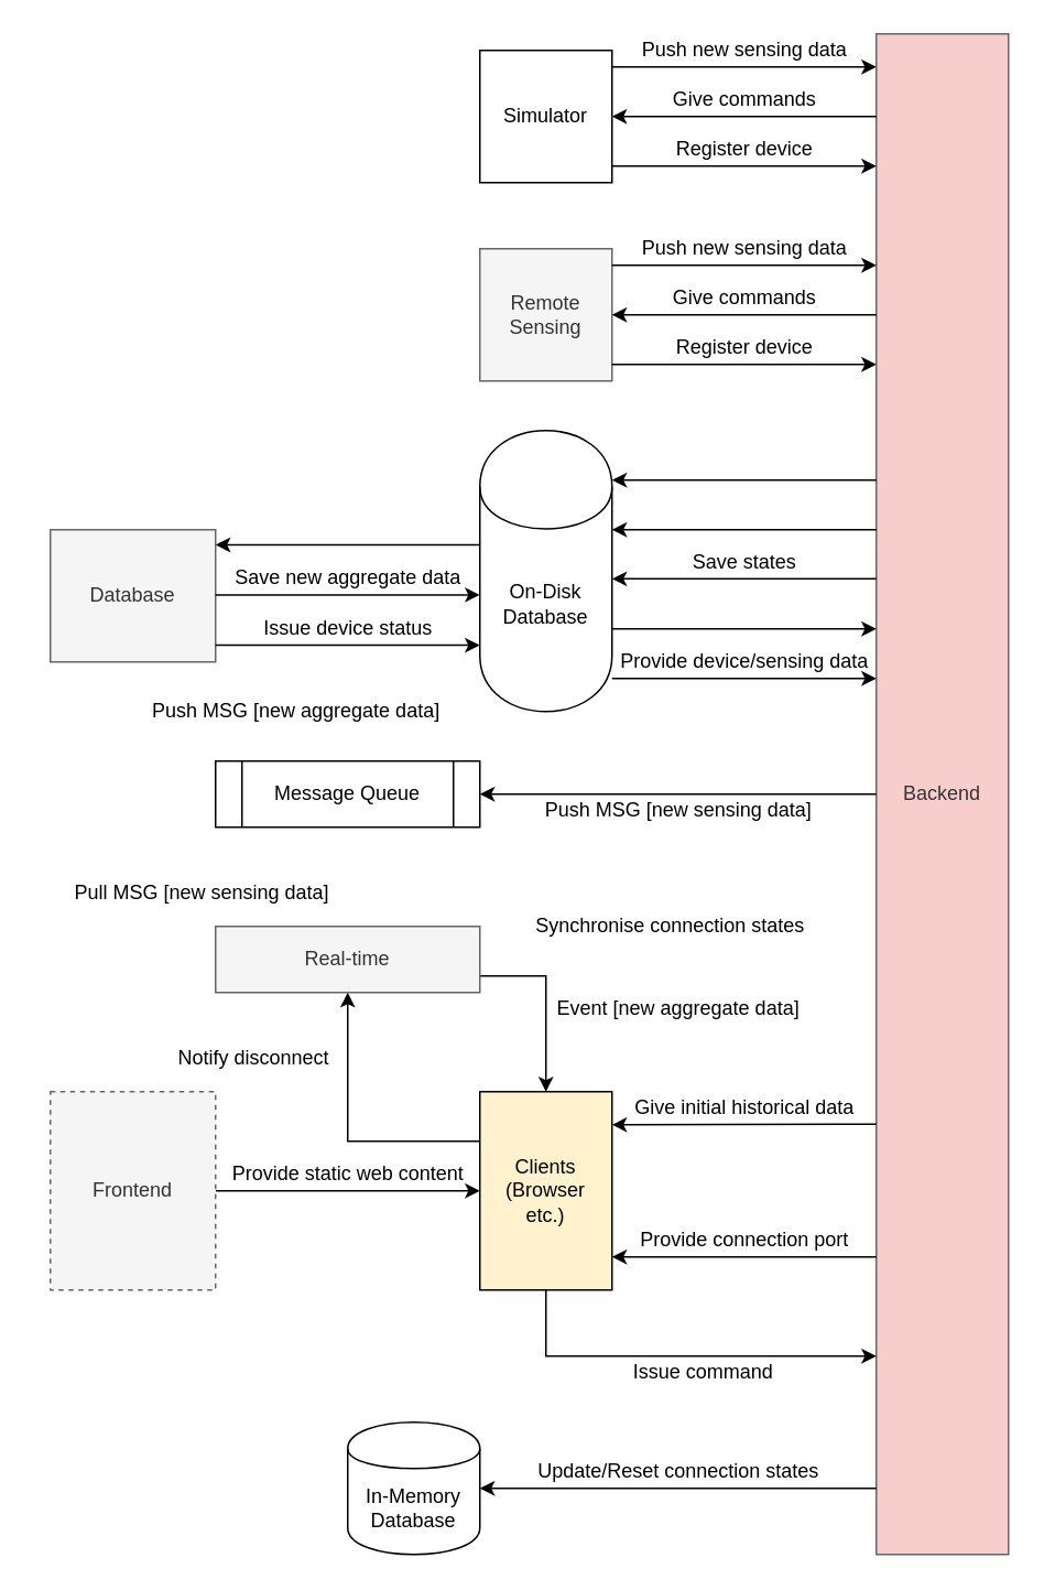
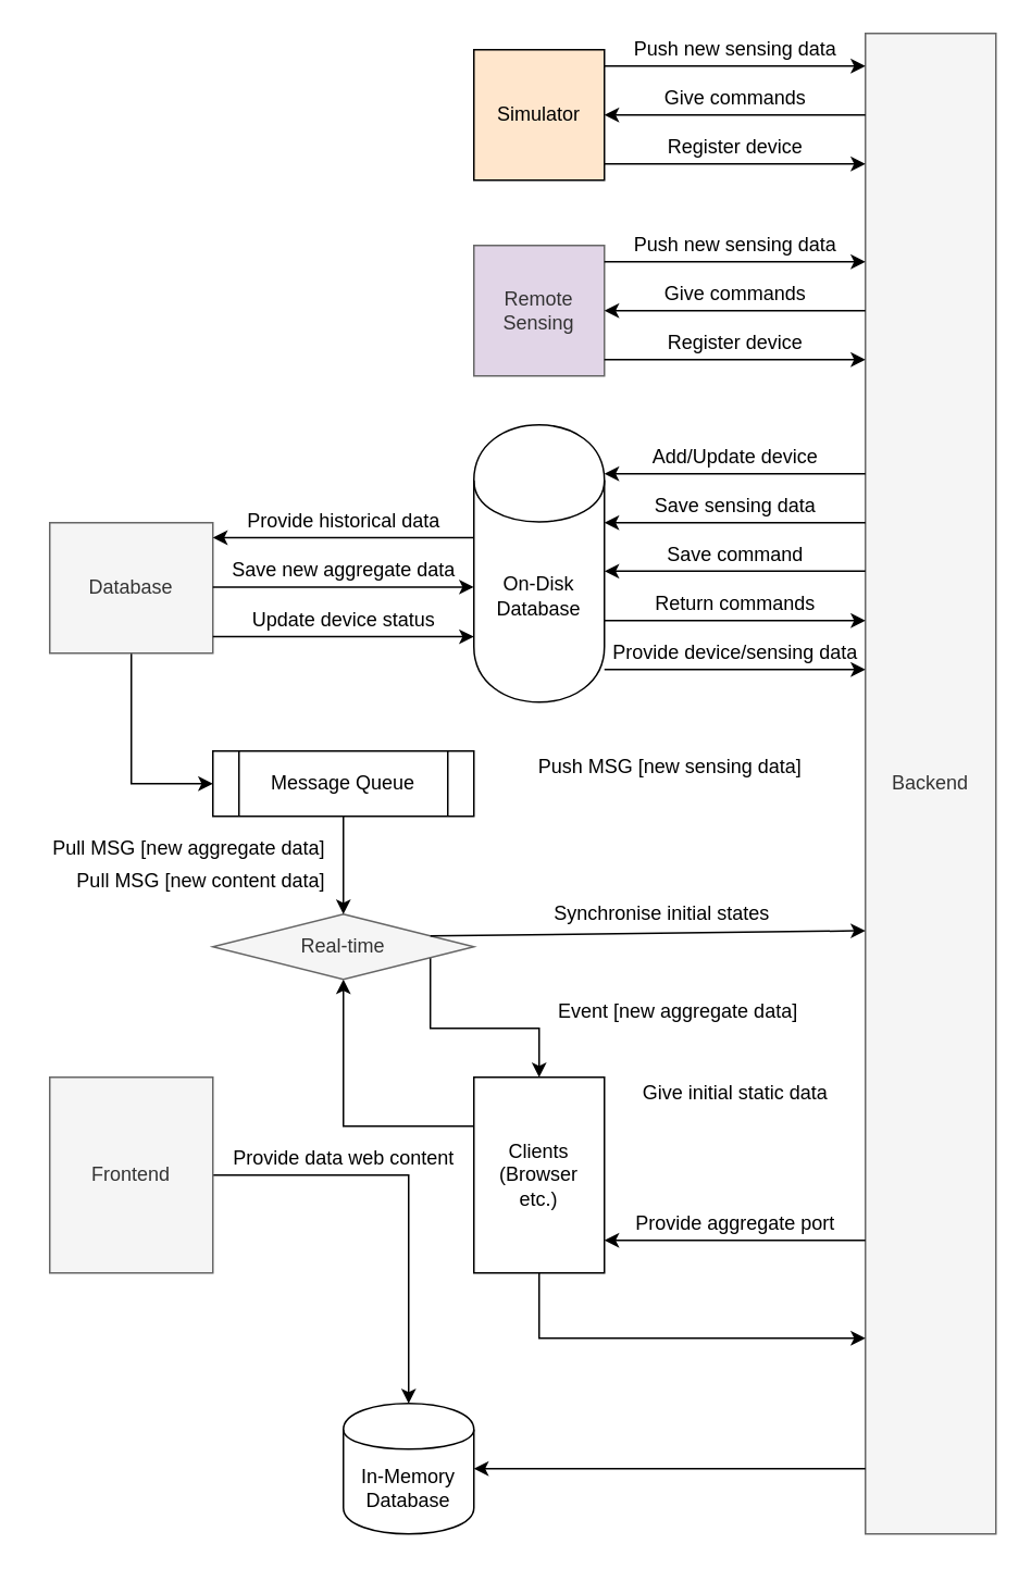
- <mxCell id="54" value="Simulator" style="rounded=0;whiteSpace=wrap;html=1;fontSize=12;" parent="1" vertex="1"><mxGeometry x="290" y="30" width="80" height="80" as="geometry" /></mxCell>
+ <mxCell id="54" value="Simulator" style="rounded=0;whiteSpace=wrap;html=1;fontSize=12;fillColor=#ffe6cc;" parent="1" vertex="1"><mxGeometry x="290" y="30" width="80" height="80" as="geometry" /></mxCell>
- <mxCell id="15" value="Remote&lt;br style=&quot;font-size: 12px;&quot;&gt;Sensing" style="rounded=0;whiteSpace=wrap;html=1;fillColor=#f5f5f5;strokeColor=#666666;fontColor=#333333;fontSize=12;" parent="1" vertex="1"><mxGeometry x="290" y="150" width="80" height="80" as="geometry" /></mxCell>
+ <mxCell id="15" value="Remote&lt;br style=&quot;font-size: 12px;&quot;&gt;Sensing" style="rounded=0;whiteSpace=wrap;html=1;fillColor=#e1d5e7;strokeColor=#666666;fontColor=#333333;fontSize=12;" parent="1" vertex="1"><mxGeometry x="290" y="150" width="80" height="80" as="geometry" /></mxCell>
+ <mxCell id="62" value="Add/Update device" style="text;html=1;align=center;verticalAlign=middle;resizable=0;points=[];autosize=1;fontSize=12;" vertex="1" parent="1"><mxGeometry x="390" y="270" width="120" height="20" as="geometry" /></mxCell>
+ <mxCell id="23" value="Save sensing data" style="text;html=1;align=center;verticalAlign=middle;resizable=0;points=[];autosize=1;fontSize=12;" parent="1" vertex="1"><mxGeometry x="395" y="300" width="110" height="20" as="geometry" /></mxCell>
+ <mxCell id="31" value="Provide historical data" style="text;html=1;align=center;verticalAlign=middle;resizable=0;points=[];autosize=1;fontSize=12;" parent="1" vertex="1"><mxGeometry x="145" y="309.14" width="130" height="20" as="geometry" /></mxCell>
- <mxCell id="25" value="Save states" style="text;html=1;align=center;verticalAlign=middle;resizable=0;points=[];autosize=1;fontSize=12;" parent="1" vertex="1"><mxGeometry x="400" y="329.71" width="100" height="20" as="geometry" /></mxCell>
+ <mxCell id="25" value="Save command" style="text;html=1;align=center;verticalAlign=middle;resizable=0;points=[];autosize=1;fontSize=12;" parent="1" vertex="1"><mxGeometry x="400" y="329.71" width="100" height="20" as="geometry" /></mxCell>
+ <mxCell id="27" value="Return commands" style="text;html=1;align=center;verticalAlign=middle;resizable=0;points=[];autosize=1;fontSize=12;" parent="1" vertex="1"><mxGeometry x="395" y="360" width="110" height="20" as="geometry" /></mxCell>
- <mxCell id="35" value="Issue device status" style="text;html=1;align=center;verticalAlign=middle;resizable=0;points=[];autosize=1;fontSize=12;" parent="1" vertex="1"><mxGeometry x="145" y="369.9" width="130" height="20" as="geometry" /></mxCell>
+ <mxCell id="35" value="Update device status" style="text;html=1;align=center;verticalAlign=middle;resizable=0;points=[];autosize=1;fontSize=12;" parent="1" vertex="1"><mxGeometry x="145" y="369.9" width="130" height="20" as="geometry" /></mxCell>
- <mxCell id="36" value="Push MSG [new aggregate data]" style="text;html=1;align=left;verticalAlign=middle;resizable=0;points=[];autosize=1;fontSize=12;" parent="1" vertex="1"><mxGeometry x="90" y="420" width="190" height="20" as="geometry" /></mxCell>
+ <mxCell id="13" style="edgeStyle=orthogonalEdgeStyle;rounded=0;orthogonalLoop=1;jettySize=auto;html=1;exitX=0.5;exitY=1;exitDx=0;exitDy=0;entryX=0;entryY=0.5;entryDx=0;entryDy=0;fontSize=12;" parent="1" source="14" target="12" edge="1"><mxGeometry relative="1" as="geometry" /></mxCell>
- <mxCell id="40" value="" style="endArrow=classic;html=1;entryX=1;entryY=0.5;entryDx=0;entryDy=0;exitX=0;exitY=0.5;exitDx=0;exitDy=0;fontSize=12;" parent="1" source="2" target="12" edge="1"><mxGeometry width="50" height="50" relative="1" as="geometry"><mxPoint x="370" y="540" as="sourcePoint" /><mxPoint x="420" y="490" as="targetPoint" /></mxGeometry></mxCell>
- <mxCell id="2" value="Backend" style="rounded=0;whiteSpace=wrap;html=1;comic=0;glass=0;fillColor=#f8cecc;strokeColor=#666666;fontColor=#333333;fontSize=12;" parent="1" vertex="1"><mxGeometry x="530" y="20" width="80" height="920" as="geometry" /></mxCell>
+ <mxCell id="2" value="Backend" style="rounded=0;whiteSpace=wrap;html=1;comic=0;glass=0;fillColor=#f5f5f5;strokeColor=#666666;fontColor=#333333;fontSize=12;" parent="1" vertex="1"><mxGeometry x="530" y="20" width="80" height="920" as="geometry" /></mxCell>
- <mxCell id="37" value="Push MSG [new sensing data]" style="text;html=1;align=center;verticalAlign=middle;resizable=0;points=[];autosize=1;fontSize=12;" parent="1" vertex="1"><mxGeometry x="320" y="480" width="180" height="20" as="geometry" /></mxCell>
+ <mxCell id="37" value="Push MSG [new sensing data]" style="text;html=1;align=center;verticalAlign=middle;resizable=0;points=[];autosize=1;fontSize=12;" parent="1" vertex="1"><mxGeometry x="320" y="460" width="180" height="20" as="geometry" /></mxCell>
+ <mxCell id="38" value="Pull MSG [new aggregate data]" style="text;html=1;align=right;verticalAlign=middle;resizable=0;points=[];autosize=1;fontSize=12;" parent="1" vertex="1"><mxGeometry x="20" y="510" width="180" height="20" as="geometry" /></mxCell>
+ <mxCell id="11" style="edgeStyle=orthogonalEdgeStyle;rounded=0;orthogonalLoop=1;jettySize=auto;html=1;exitX=0.5;exitY=1;exitDx=0;exitDy=0;entryX=0.5;entryY=0;entryDx=0;entryDy=0;fontSize=12;" parent="1" source="12" target="9" edge="1"><mxGeometry relative="1" as="geometry" /></mxCell>
- <mxCell id="39" value="Pull MSG [new sensing data]" style="text;html=1;align=right;verticalAlign=middle;resizable=0;points=[];autosize=1;fontSize=12;" parent="1" vertex="1"><mxGeometry x="30" y="530" width="170" height="20" as="geometry" /></mxCell>
+ <mxCell id="39" value="Pull MSG [new content data]" style="text;html=1;align=right;verticalAlign=middle;resizable=0;points=[];autosize=1;fontSize=12;" parent="1" vertex="1"><mxGeometry x="30" y="530" width="170" height="20" as="geometry" /></mxCell>
- <mxCell id="45" value="Synchronise connection states" style="text;html=1;align=center;verticalAlign=middle;resizable=0;points=[];autosize=1;fontSize=12;" parent="1" vertex="1"><mxGeometry x="315" y="550" width="180" height="20" as="geometry" /></mxCell>
+ <mxCell id="45" value="Synchronise initial states" style="text;html=1;align=center;verticalAlign=middle;resizable=0;points=[];autosize=1;fontSize=12;" parent="1" vertex="1"><mxGeometry x="315" y="550" width="180" height="20" as="geometry" /></mxCell>
+ <mxCell id="44" value="" style="endArrow=classic;html=1;exitX=1;exitY=0.25;exitDx=0;exitDy=0;entryX=0;entryY=0.598;entryDx=0;entryDy=0;entryPerimeter=0;fontSize=12;" parent="1" source="9" target="2" edge="1"><mxGeometry width="50" height="50" relative="1" as="geometry"><mxPoint x="310" y="570" as="sourcePoint" /><mxPoint x="450" y="570" as="targetPoint" /></mxGeometry></mxCell>
- <mxCell id="9" value="Real-time" style="rounded=0;whiteSpace=wrap;html=1;fillColor=#f5f5f5;strokeColor=#666666;fontColor=#333333;fontSize=12;" parent="1" vertex="1"><mxGeometry x="130" y="560" width="160" height="40" as="geometry" /></mxCell>
+ <mxCell id="9" value="Real-time" style="rhombus;whiteSpace=wrap;html=1;fillColor=#f5f5f5;strokeColor=#666666;fontColor=#333333;fontSize=12;" parent="1" vertex="1"><mxGeometry x="130" y="560" width="160" height="40" as="geometry" /></mxCell>
- <mxCell id="41" value="Event [new aggregate data]" style="text;html=1;align=left;verticalAlign=middle;resizable=0;points=[];autosize=1;fontSize=12;" parent="1" vertex="1"><mxGeometry x="335" y="600" width="160" height="20" as="geometry" /></mxCell>
+ <mxCell id="41" value="Event [new aggregate data]" style="text;html=1;align=left;verticalAlign=middle;resizable=0;points=[];autosize=1;fontSize=12;" parent="1" vertex="1"><mxGeometry x="340" y="610" width="160" height="20" as="geometry" /></mxCell>
- <mxCell id="43" value="Notify disconnect" style="text;html=1;align=right;verticalAlign=middle;resizable=0;points=[];autosize=1;fontSize=12;" parent="1" vertex="1"><mxGeometry x="90" y="630" width="110" height="20" as="geometry" /></mxCell>
- <mxCell id="50" value="Give initial historical data" style="text;html=1;align=center;verticalAlign=middle;resizable=0;points=[];autosize=1;fontSize=12;" parent="1" vertex="1"><mxGeometry x="375" y="660" width="150" height="20" as="geometry" /></mxCell>
+ <mxCell id="50" value="Give initial static data" style="text;html=1;align=center;verticalAlign=middle;resizable=0;points=[];autosize=1;fontSize=12;" parent="1" vertex="1"><mxGeometry x="375" y="660" width="150" height="20" as="geometry" /></mxCell>
- <mxCell id="48" value="" style="endArrow=classic;html=1;entryX=1;entryY=0.167;entryDx=0;entryDy=0;entryPerimeter=0;exitX=0;exitY=0.717;exitDx=0;exitDy=0;exitPerimeter=0;fontSize=12;" parent="1" source="2" target="6" edge="1"><mxGeometry width="50" height="50" relative="1" as="geometry"><mxPoint x="470" y="680" as="sourcePoint" /><mxPoint x="520" y="620" as="targetPoint" /></mxGeometry></mxCell>
- <mxCell id="42" value="Provide static web content" style="text;html=1;align=center;verticalAlign=middle;resizable=0;points=[];autosize=1;fontSize=12;" parent="1" vertex="1"><mxGeometry x="130" y="700" width="160" height="20" as="geometry" /></mxCell>
+ <mxCell id="42" value="Provide data web content" style="text;html=1;align=center;verticalAlign=middle;resizable=0;points=[];autosize=1;fontSize=12;" parent="1" vertex="1"><mxGeometry x="130" y="700" width="160" height="20" as="geometry" /></mxCell>
- <mxCell id="4" value="Frontend" style="rounded=0;whiteSpace=wrap;html=1;fillColor=#f5f5f5;strokeColor=#666666;fontColor=#333333;fontSize=12;dashed=1;" parent="1" vertex="1"><mxGeometry x="30" y="660" width="100" height="120" as="geometry" /></mxCell>
+ <mxCell id="4" value="Frontend" style="rounded=0;whiteSpace=wrap;html=1;fillColor=#f5f5f5;strokeColor=#666666;fontColor=#333333;fontSize=12;" parent="1" vertex="1"><mxGeometry x="30" y="660" width="100" height="120" as="geometry" /></mxCell>
- <mxCell id="3" style="edgeStyle=orthogonalEdgeStyle;rounded=0;orthogonalLoop=1;jettySize=auto;html=1;exitX=1;exitY=0.5;exitDx=0;exitDy=0;entryX=0;entryY=0.5;entryDx=0;entryDy=0;fontSize=12;" parent="1" source="4" target="6" edge="1"><mxGeometry relative="1" as="geometry" /></mxCell>
+ <mxCell id="3" style="edgeStyle=orthogonalEdgeStyle;rounded=0;orthogonalLoop=1;jettySize=auto;html=1;exitX=1;exitY=0.5;exitDx=0;exitDy=0;fontSize=12;" parent="1" source="4" target="10" edge="1"><mxGeometry relative="1" as="geometry" /></mxCell>
- <mxCell id="6" value="Clients&lt;br style=&quot;font-size: 12px;&quot;&gt;(Browser &lt;br style=&quot;font-size: 12px;&quot;&gt;etc.)" style="rounded=0;whiteSpace=wrap;html=1;fontSize=12;fillColor=#fff2cc;" parent="1" vertex="1"><mxGeometry x="290" y="660" width="80" height="120" as="geometry" /></mxCell>
+ <mxCell id="6" value="Clients&lt;br style=&quot;font-size: 12px;&quot;&gt;(Browser &lt;br style=&quot;font-size: 12px;&quot;&gt;etc.)" style="rounded=0;whiteSpace=wrap;html=1;fontSize=12;" parent="1" vertex="1"><mxGeometry x="290" y="660" width="80" height="120" as="geometry" /></mxCell>
- <mxCell id="51" value="Provide connection port" style="text;html=1;align=center;verticalAlign=middle;resizable=0;points=[];autosize=1;fontSize=12;" parent="1" vertex="1"><mxGeometry x="380" y="740" width="140" height="20" as="geometry" /></mxCell>
+ <mxCell id="51" value="Provide aggregate port" style="text;html=1;align=center;verticalAlign=middle;resizable=0;points=[];autosize=1;fontSize=12;" parent="1" vertex="1"><mxGeometry x="380" y="740" width="140" height="20" as="geometry" /></mxCell>
- <mxCell id="53" value="Issue command" style="text;html=1;align=center;verticalAlign=middle;resizable=0;points=[];autosize=1;fontSize=12;" parent="1" vertex="1"><mxGeometry x="375" y="820" width="100" height="20" as="geometry" /></mxCell>
- <mxCell id="47" value="Update/Reset connection states" style="text;html=1;align=center;verticalAlign=middle;resizable=0;points=[];autosize=1;fontSize=12;" parent="1" vertex="1"><mxGeometry x="315" y="880" width="190" height="20" as="geometry" /></mxCell>
